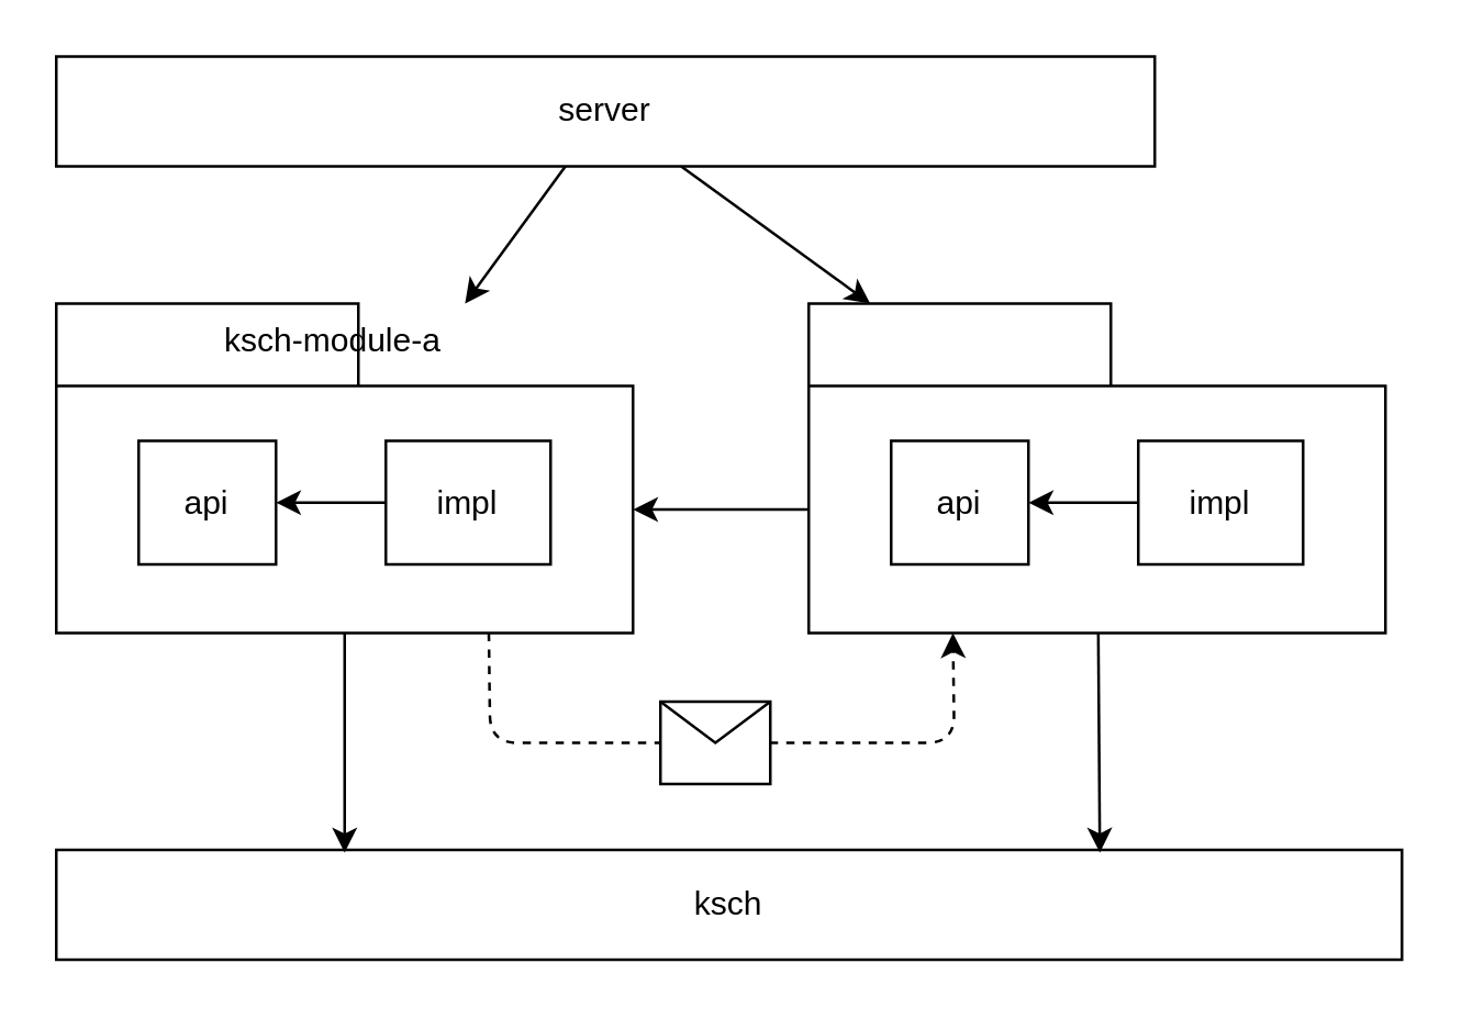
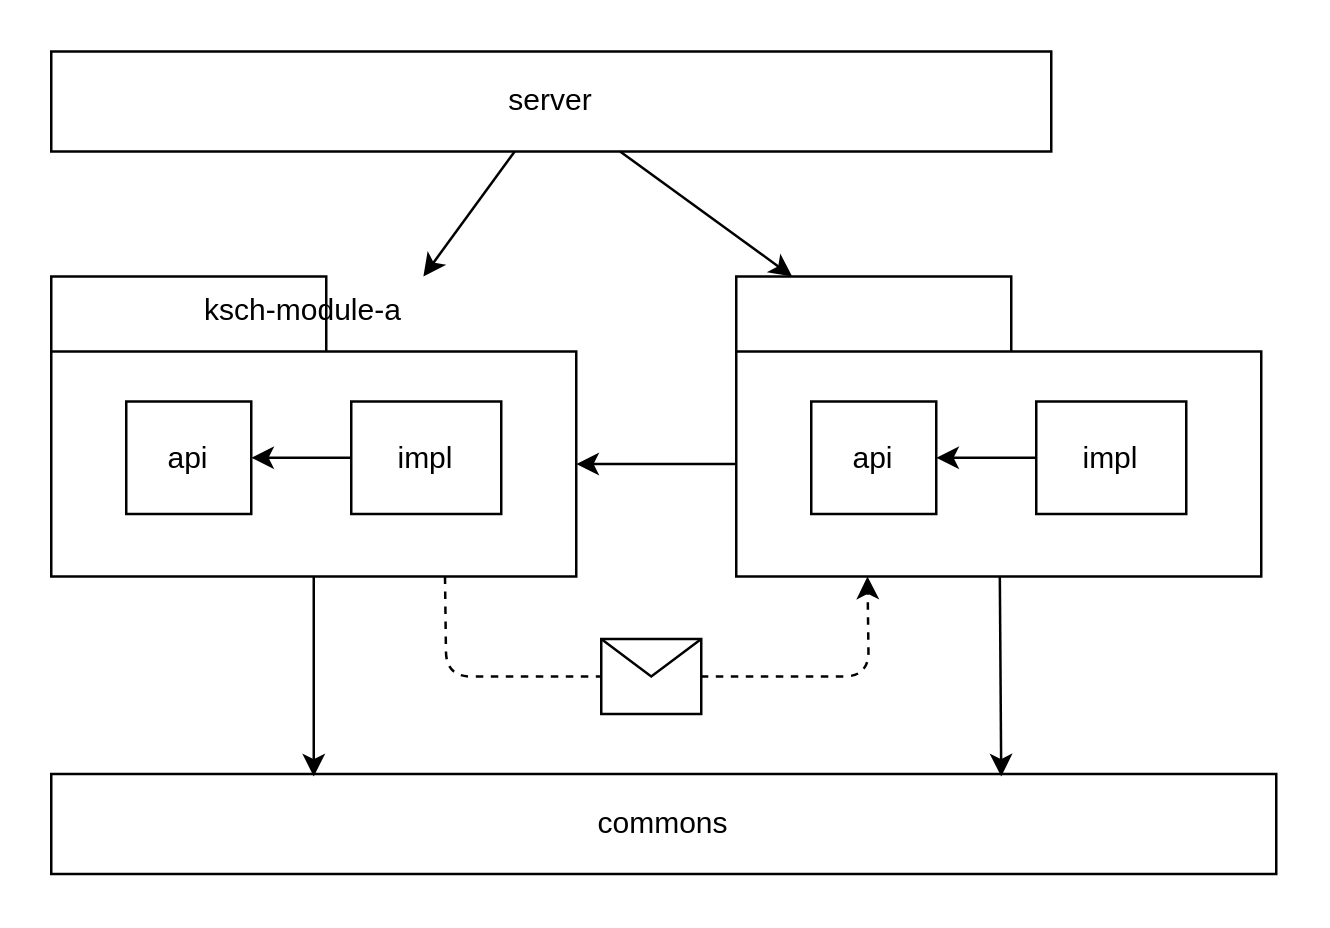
- <mxCell id="4" value="ksch" style="rounded=0;whiteSpace=wrap;html=1;" vertex="1" parent="1"><mxGeometry x="20" y="309" width="490" height="40" as="geometry" /></mxCell>
+ <mxCell id="4" value="commons" style="rounded=0;whiteSpace=wrap;html=1;" vertex="1" parent="1"><mxGeometry x="20" y="309" width="490" height="40" as="geometry" /></mxCell>
